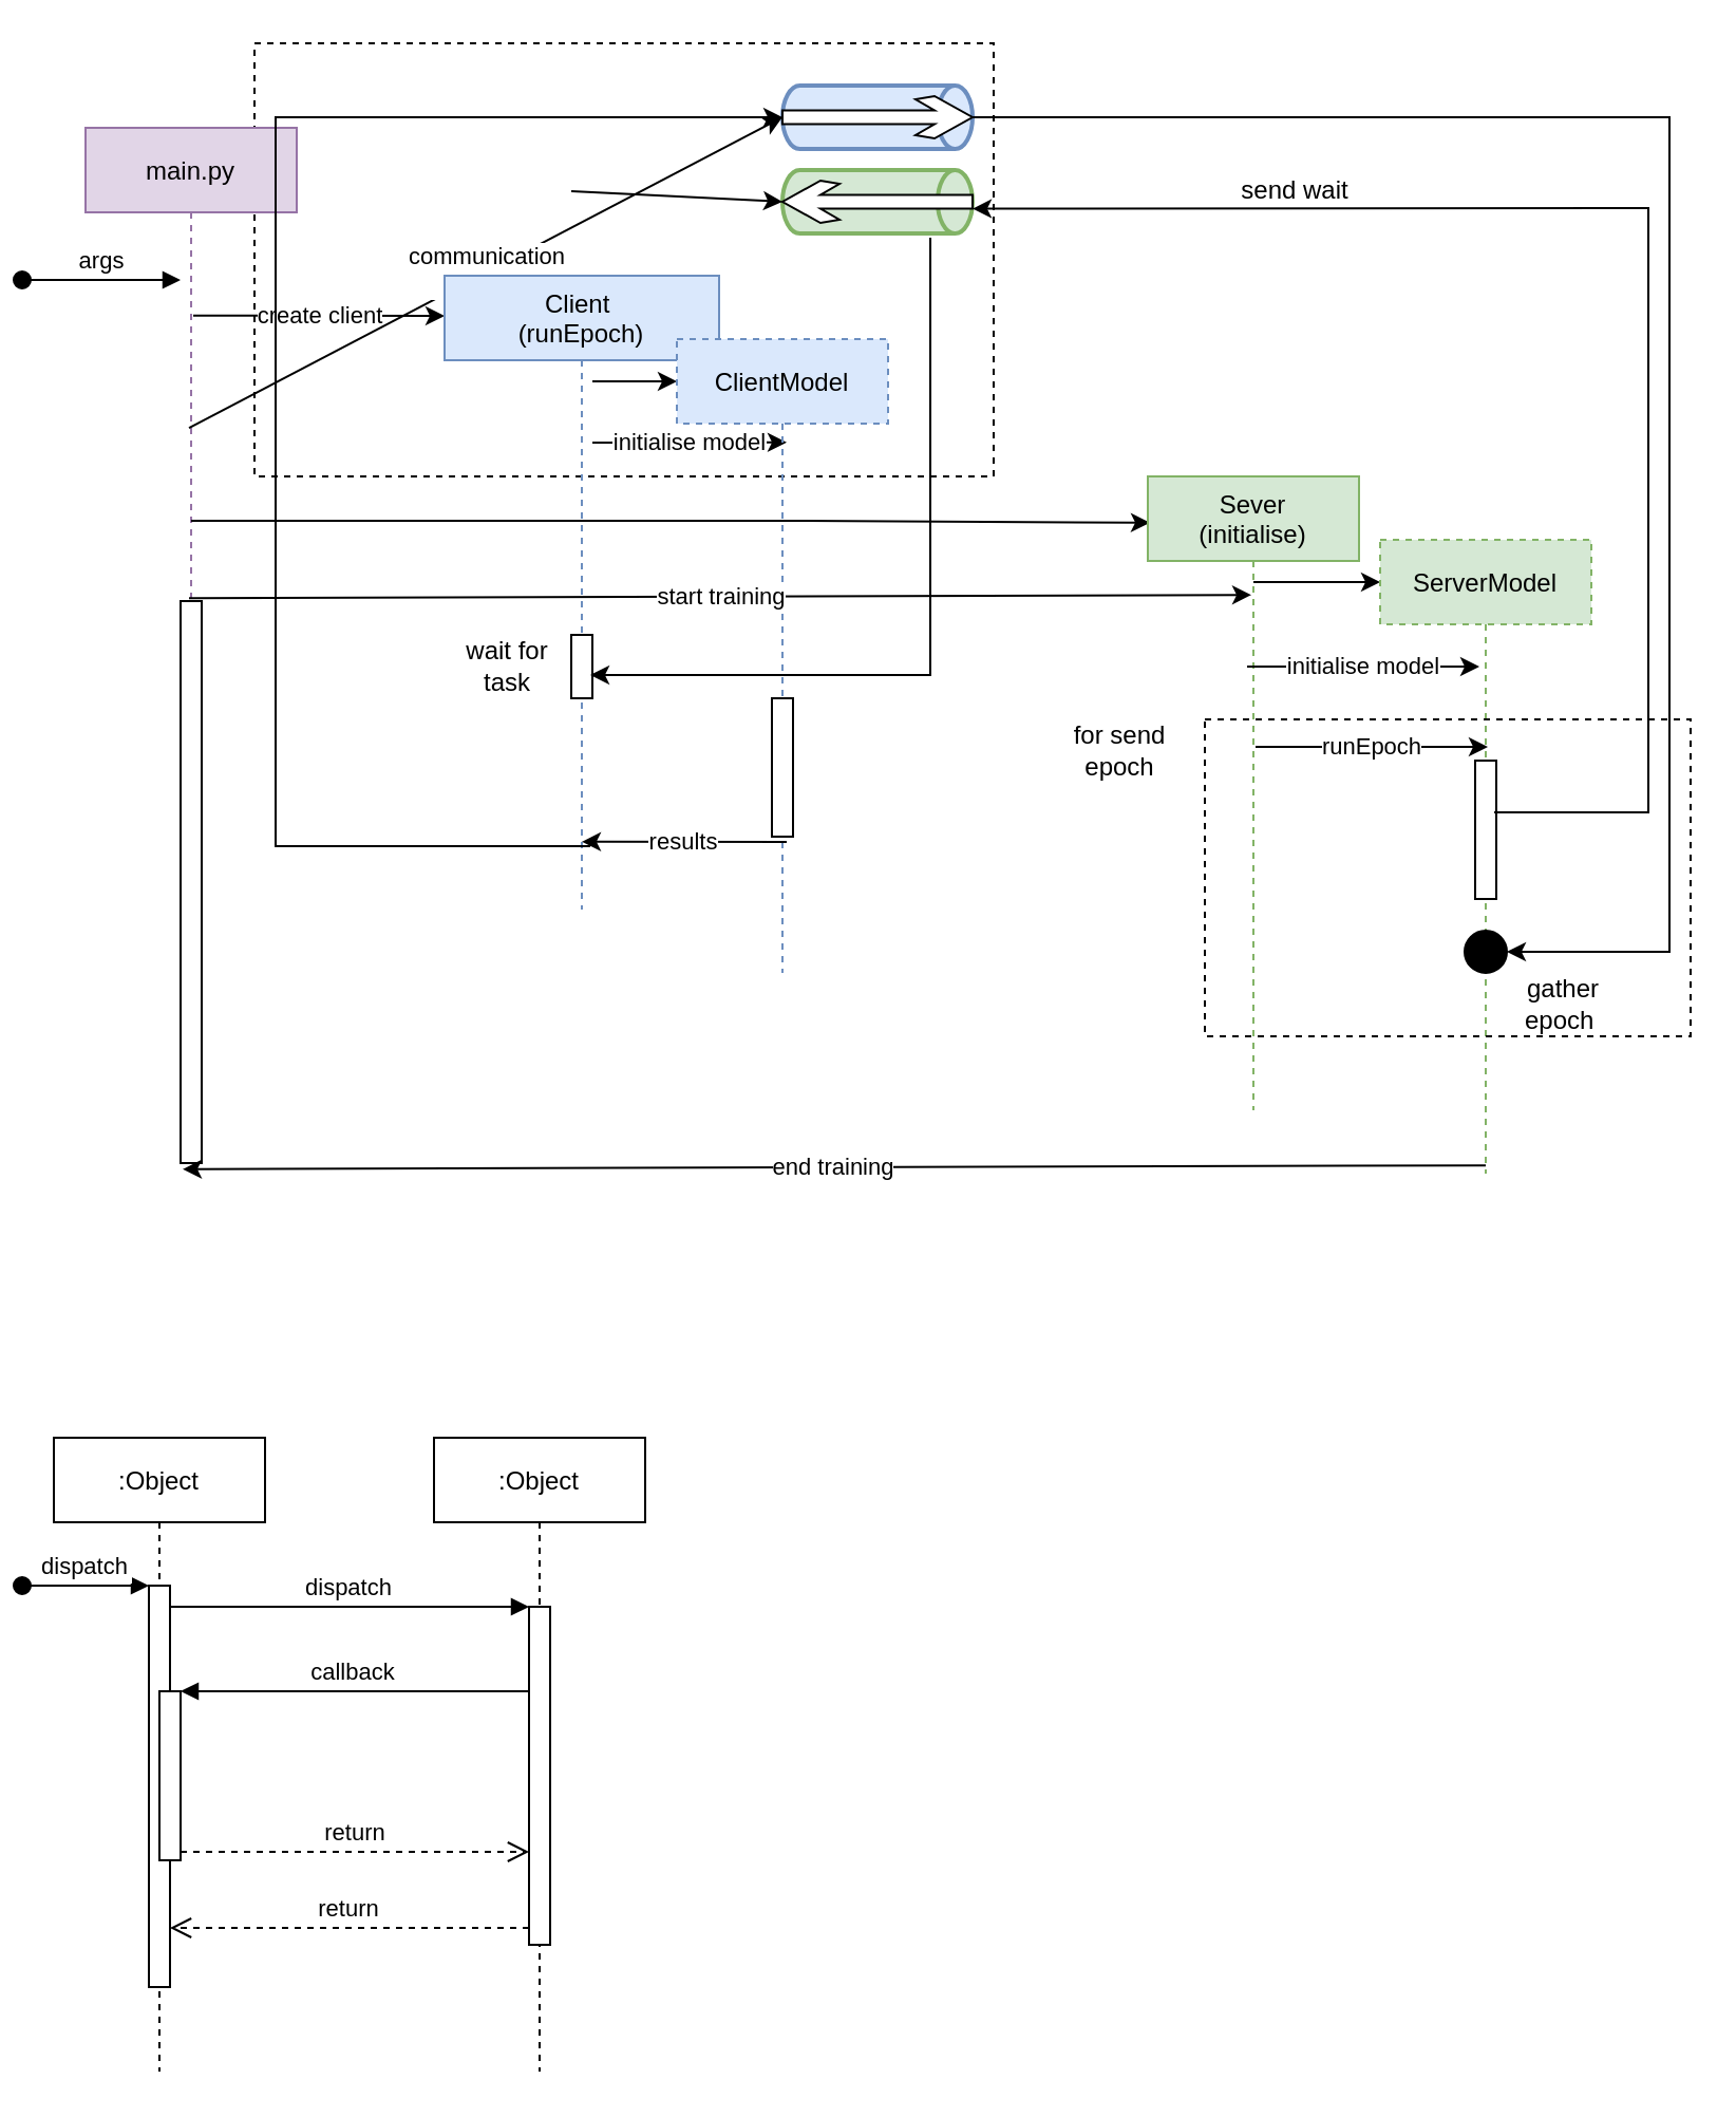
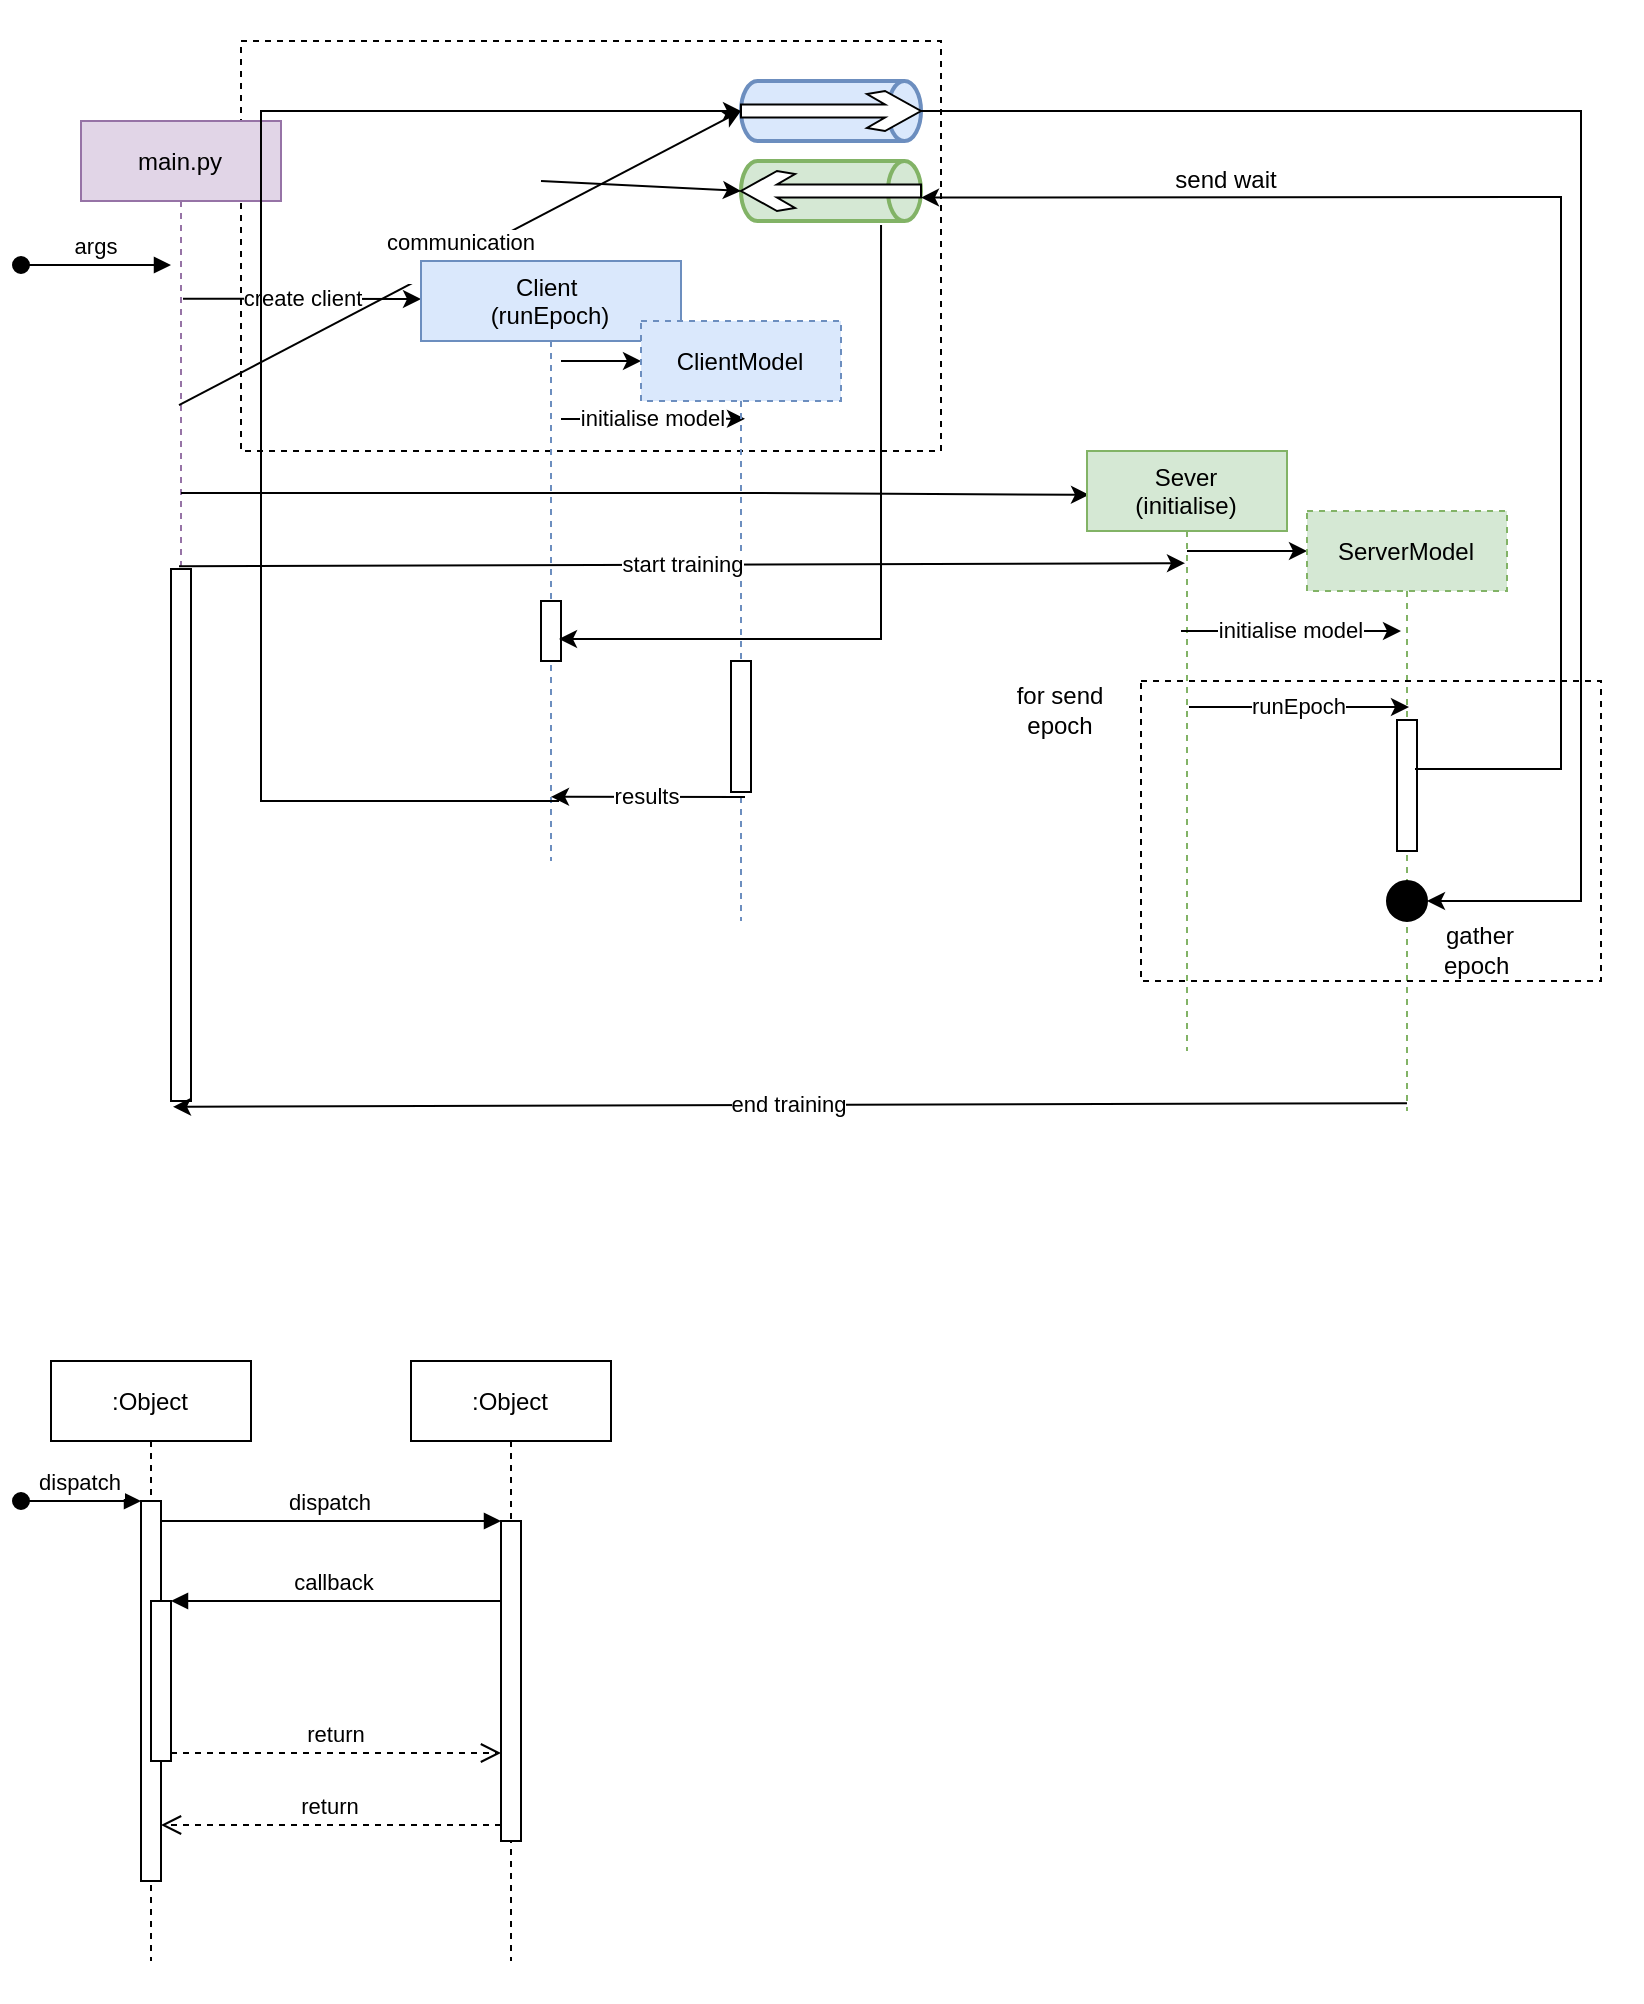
- <mxCell id="26" value="wait for task" style="text;html=1;strokeColor=none;fillColor=none;align=center;verticalAlign=middle;whiteSpace=wrap;rounded=0;dashed=1;" vertex="1" parent="23"><mxGeometry y="170" width="60" height="30" as="geometry" /></mxCell>
